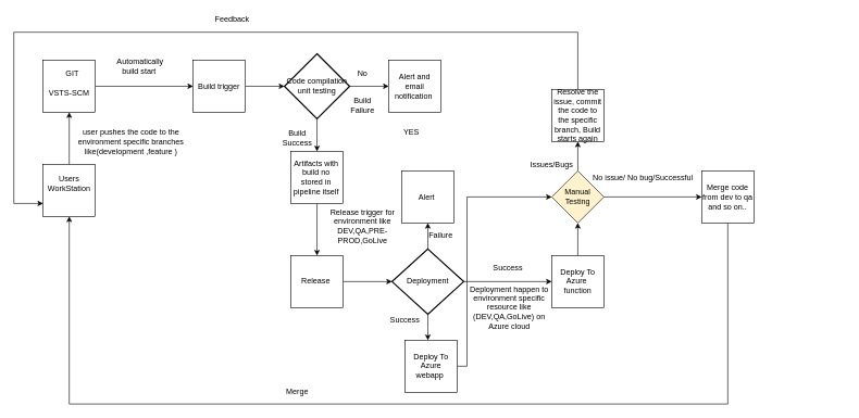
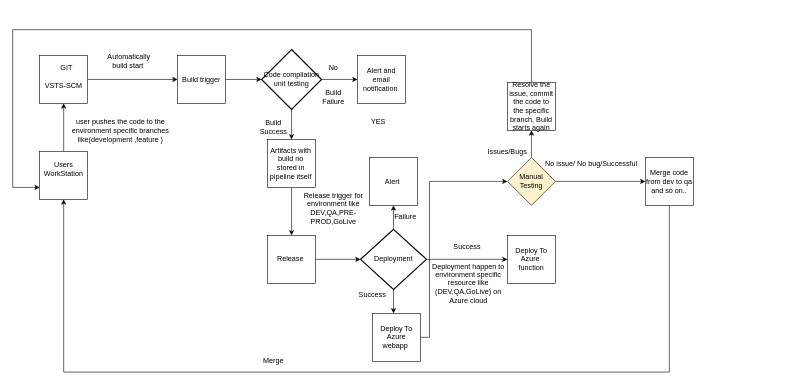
- <mxCell id="51" value="Feedback" style="text;html=1;strokeColor=none;fillColor=none;align=center;verticalAlign=middle;whiteSpace=wrap;rounded=0;" vertex="1" parent="1"><mxGeometry x="330" y="20" width="50" height="20" as="geometry" /></mxCell>
- <mxCell id="34" value="" style="edgeStyle=orthogonalEdgeStyle;rounded=0;orthogonalLoop=1;jettySize=auto;html=1;" parent="1" source="35" target="40" edge="1"><mxGeometry relative="1" as="geometry" /></mxCell>
